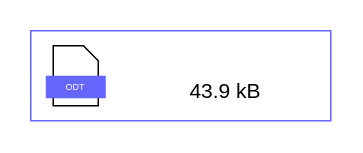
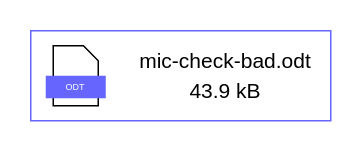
+ <mxCell id="5" value="mic-check-bad.odt" style="whiteSpace=wrap;html=1;fontSize=14;strokeColor=none;fillColor=none;" parent="1" vertex="1"><mxGeometry x="80" y="30" width="140" height="20" as="geometry" /></mxCell>
